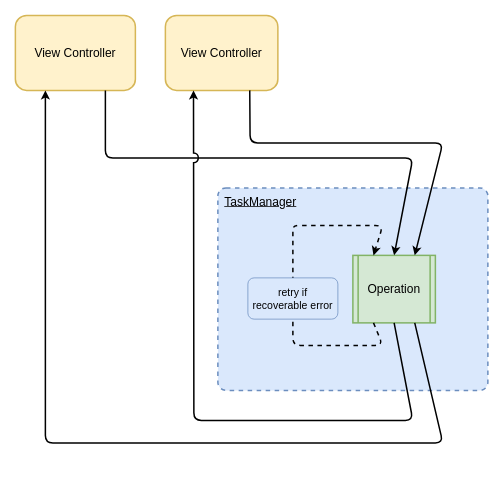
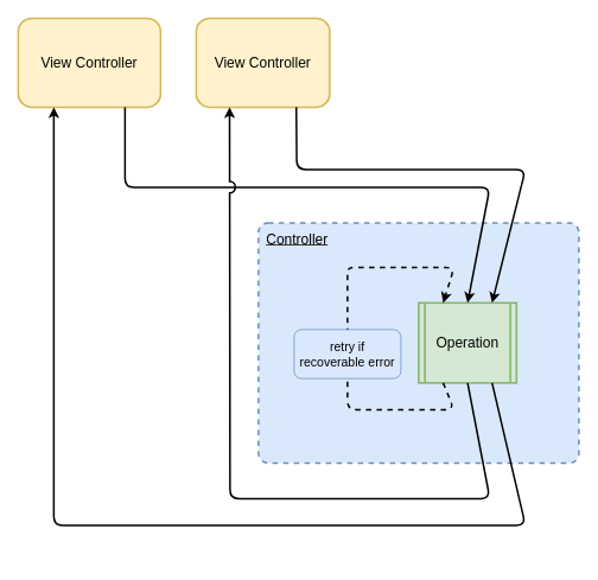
- <mxCell id="2" value="&lt;u style=&quot;font-size: 16px;&quot;&gt;TaskManager&lt;/u&gt;" style="rounded=1;whiteSpace=wrap;html=1;shadow=0;strokeColor=#6c8ebf;fillColor=#dae8fc;align=left;labelPosition=center;verticalLabelPosition=middle;verticalAlign=top;dashed=1;fontSize=16;arcSize=4;perimeterSpacing=2;spacingTop=2;spacingLeft=7;strokeWidth=2;" parent="1" vertex="1"><mxGeometry x="290" y="250" width="360" height="270" as="geometry" /></mxCell>
+ <mxCell id="2" value="&lt;u style=&quot;font-size: 16px;&quot;&gt;Controller&lt;/u&gt;" style="rounded=1;whiteSpace=wrap;html=1;shadow=0;strokeColor=#6c8ebf;fillColor=#dae8fc;align=left;labelPosition=center;verticalLabelPosition=middle;verticalAlign=top;dashed=1;fontSize=16;arcSize=4;perimeterSpacing=2;spacingTop=2;spacingLeft=7;strokeWidth=2;" parent="1" vertex="1"><mxGeometry x="290" y="250" width="360" height="270" as="geometry" /></mxCell>
